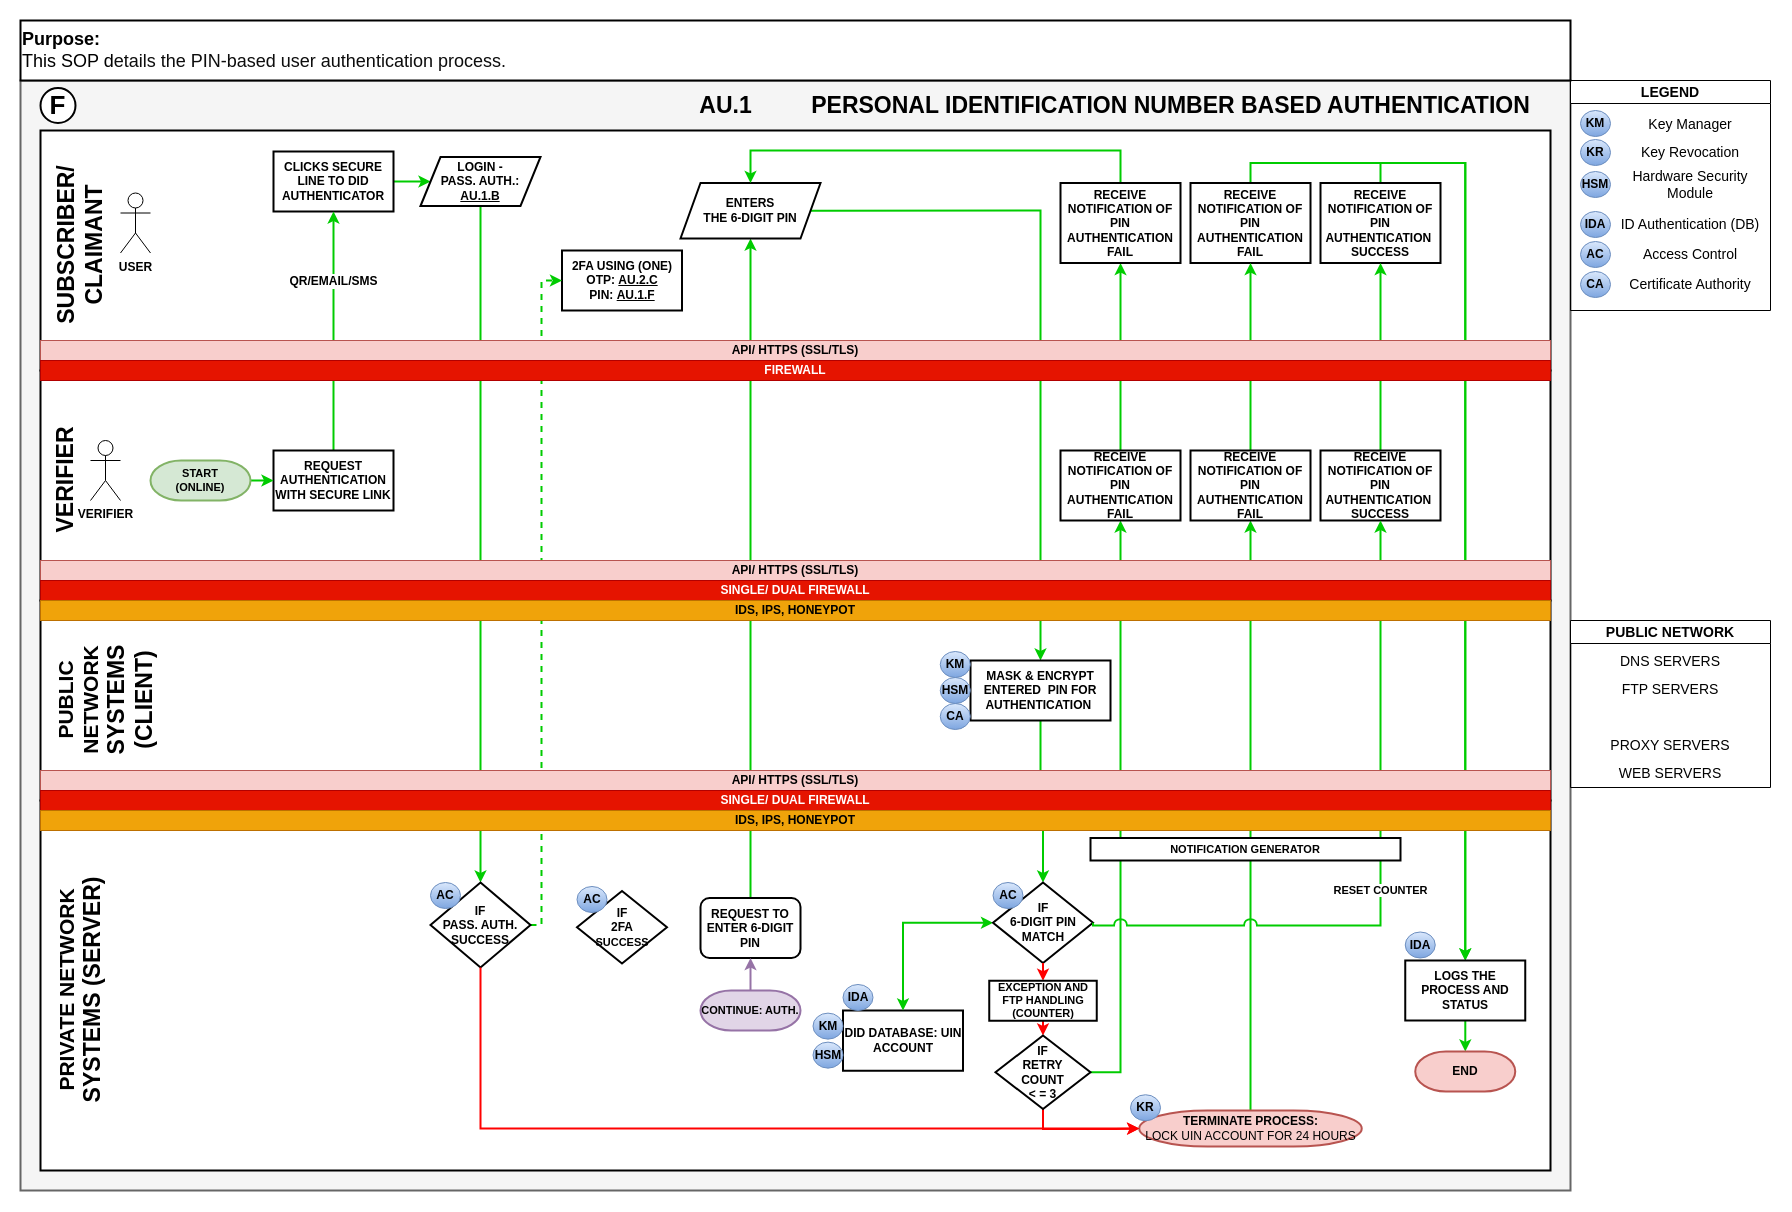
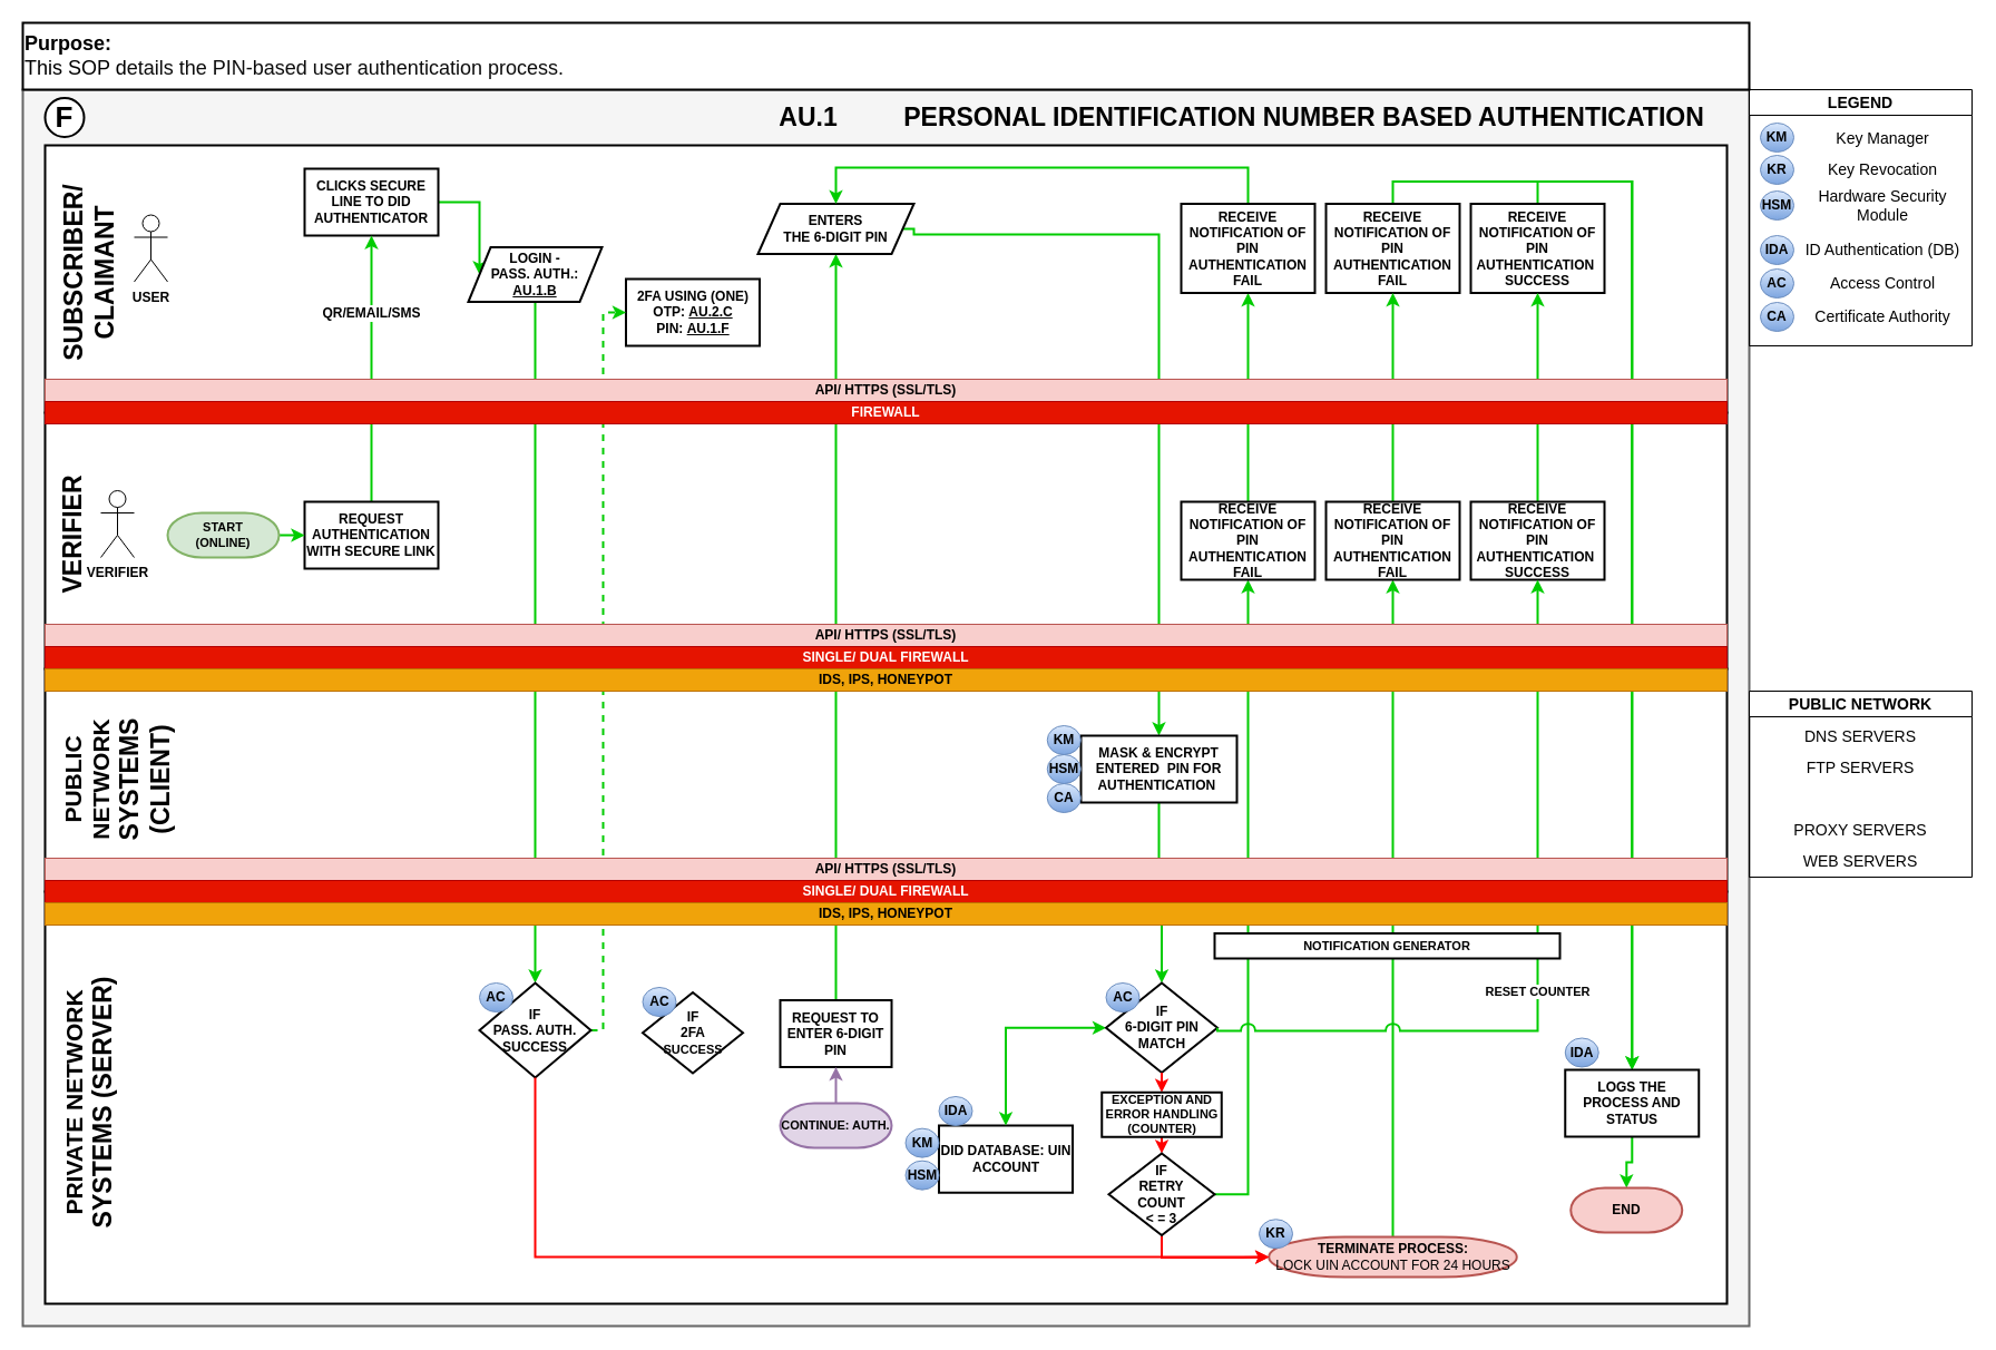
- <mxCell id="12" value="LOGIN - &lt;br&gt;PASS. AUTH.:&lt;br style=&quot;border-color: var(--border-color);&quot;&gt;&lt;u style=&quot;border-color: var(--border-color);&quot;&gt;AU.1.B&lt;/u&gt;" style="rounded=0;whiteSpace=wrap;html=1;fontStyle=1;strokeWidth=2;shape=parallelogram;perimeter=parallelogramPerimeter;fixedSize=1;" parent="1" vertex="1"><mxGeometry x="420" y="156.5" width="120" height="49" as="geometry" /></mxCell>
+ <mxCell id="12" value="LOGIN - &lt;br&gt;PASS. AUTH.:&lt;br style=&quot;border-color: var(--border-color);&quot;&gt;&lt;u style=&quot;border-color: var(--border-color);&quot;&gt;AU.1.B&lt;/u&gt;" style="rounded=0;whiteSpace=wrap;html=1;fontStyle=1;strokeWidth=2;shape=parallelogram;perimeter=parallelogramPerimeter;fixedSize=1;" parent="1" vertex="1"><mxGeometry x="420" y="221.5" width="120" height="49" as="geometry" /></mxCell>
- <mxCell id="40" value="ENTERS &lt;br&gt;THE 6-DIGIT PIN" style="rounded=0;whiteSpace=wrap;html=1;fontStyle=1;strokeWidth=2;shape=parallelogram;perimeter=parallelogramPerimeter;fixedSize=1;" parent="1" vertex="1"><mxGeometry x="680" y="182.5" width="140" height="55.5" as="geometry" /></mxCell>
+ <mxCell id="40" value="ENTERS &lt;br&gt;THE 6-DIGIT PIN" style="rounded=0;whiteSpace=wrap;html=1;fontStyle=1;strokeWidth=2;shape=parallelogram;perimeter=parallelogramPerimeter;fixedSize=1;" parent="1" vertex="1"><mxGeometry x="680" y="182.5" width="140" height="45" as="geometry" /></mxCell>
- <mxCell id="38" value="REQUEST TO ENTER 6-DIGIT PIN" style="whiteSpace=wrap;html=1;fontStyle=1;strokeWidth=2;rounded=1;" parent="1" vertex="1"><mxGeometry x="700" y="897.5" width="100" height="60" as="geometry" /></mxCell>
+ <mxCell id="38" value="REQUEST TO ENTER 6-DIGIT PIN" style="rounded=0;whiteSpace=wrap;html=1;fontStyle=1;strokeWidth=2;" parent="1" vertex="1"><mxGeometry x="700" y="897.5" width="100" height="60" as="geometry" /></mxCell>
- <mxCell id="94" value="EXCEPTION AND FTP HANDLING (COUNTER)" style="rounded=0;whiteSpace=wrap;html=1;fontStyle=1;strokeWidth=2;fontSize=11;shape=label;boundedLbl=1;backgroundOutline=1;size=9.769;" parent="1" vertex="1"><mxGeometry x="988.75" y="980.25" width="107.5" height="40" as="geometry" /></mxCell>
+ <mxCell id="94" value="EXCEPTION AND ERROR HANDLING (COUNTER)" style="rounded=0;whiteSpace=wrap;html=1;fontStyle=1;strokeWidth=2;fontSize=11;shape=label;boundedLbl=1;backgroundOutline=1;size=9.769;" parent="1" vertex="1"><mxGeometry x="988.75" y="980.25" width="107.5" height="40" as="geometry" /></mxCell>
- <mxCell id="34" value="&lt;b&gt;END&lt;/b&gt;" style="strokeWidth=2;html=1;shape=mxgraph.flowchart.terminator;whiteSpace=wrap;fillColor=#f8cecc;strokeColor=#b85450;" parent="1" vertex="1"><mxGeometry x="1414.75" y="1051" width="100" height="40" as="geometry" /></mxCell>
+ <mxCell id="34" value="&lt;b&gt;END&lt;/b&gt;" style="strokeWidth=2;html=1;shape=mxgraph.flowchart.terminator;whiteSpace=wrap;fillColor=#f8cecc;strokeColor=#b85450;" parent="1" vertex="1"><mxGeometry x="1409.75" y="1066" width="100" height="40" as="geometry" /></mxCell>
